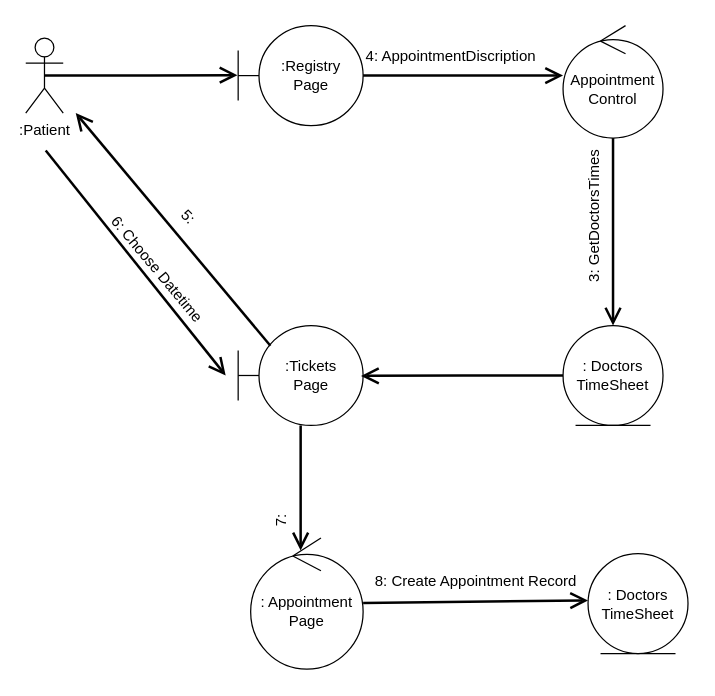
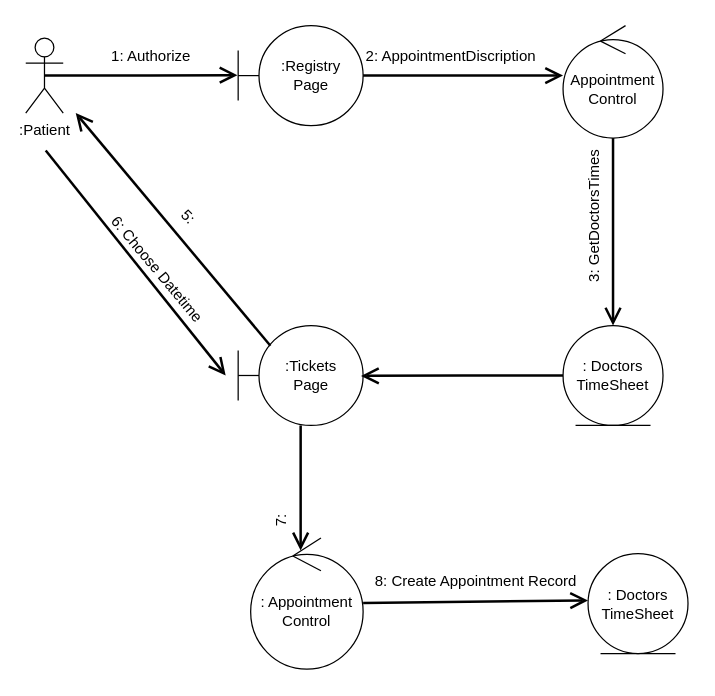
+ <mxCell id="5" value="1: Authorize" style="text;html=1;align=center;verticalAlign=middle;resizable=0;points=[];autosize=1;strokeColor=none;fillColor=none;" parent="1" vertex="1"><mxGeometry x="75" y="30" width="90" height="30" as="geometry" /></mxCell>
- <mxCell id="6" value="4: AppointmentDiscription" style="text;html=1;align=center;verticalAlign=middle;resizable=0;points=[];autosize=1;strokeColor=none;fillColor=none;" parent="1" vertex="1"><mxGeometry x="280" y="30" width="160" height="30" as="geometry" /></mxCell>
+ <mxCell id="6" value="2: AppointmentDiscription" style="text;html=1;align=center;verticalAlign=middle;resizable=0;points=[];autosize=1;strokeColor=none;fillColor=none;" parent="1" vertex="1"><mxGeometry x="280" y="30" width="160" height="30" as="geometry" /></mxCell>
- <mxCell id="19" value=": Appointment&lt;div&gt;Page&lt;/div&gt;" style="ellipse;shape=umlControl;whiteSpace=wrap;html=1;" parent="1" vertex="1"><mxGeometry x="200" y="430" width="90" height="105" as="geometry" /></mxCell>
+ <mxCell id="19" value=": Appointment&lt;div&gt;Control&lt;/div&gt;" style="ellipse;shape=umlControl;whiteSpace=wrap;html=1;" parent="1" vertex="1"><mxGeometry x="200" y="430" width="90" height="105" as="geometry" /></mxCell>
